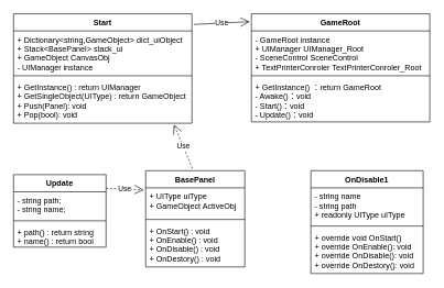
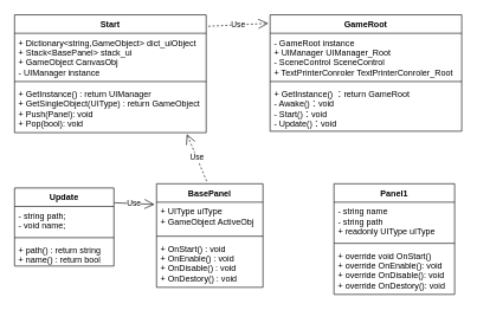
- <mxCell id="15" value="Use" style="endArrow=open;endSize=12;dashed=0;html=1;rounded=0;exitX=1.011;exitY=0.097;exitDx=0;exitDy=0;entryX=-0.009;entryY=0.073;entryDx=0;entryDy=0;entryPerimeter=0;exitPerimeter=0;" edge="1" parent="1" source="2" target="10"><mxGeometry width="160" relative="1" as="geometry"><mxPoint x="188.5" y="267.62" as="sourcePoint" /><mxPoint x="189.25" y="169.202" as="targetPoint" /></mxGeometry></mxCell>
+ <mxCell id="15" value="Use" style="endArrow=open;endSize=12;dashed=1;html=1;rounded=0;exitX=1.011;exitY=0.097;exitDx=0;exitDy=0;entryX=-0.009;entryY=0.073;entryDx=0;entryDy=0;entryPerimeter=0;exitPerimeter=0;" edge="1" parent="1" source="2" target="10"><mxGeometry width="160" relative="1" as="geometry"><mxPoint x="188.5" y="267.62" as="sourcePoint" /><mxPoint x="189.25" y="169.202" as="targetPoint" /></mxGeometry></mxCell>
- <mxCell id="6" value="OnDisable1" style="swimlane;fontStyle=1;align=center;verticalAlign=top;childLayout=stackLayout;horizontal=1;startSize=26;horizontalStack=0;resizeParent=1;resizeParentMax=0;resizeLast=0;collapsible=1;marginBottom=0;" vertex="1" parent="1"><mxGeometry x="470" y="258" width="170" height="156" as="geometry" /></mxCell>
+ <mxCell id="6" value="Panel1" style="swimlane;fontStyle=1;align=center;verticalAlign=top;childLayout=stackLayout;horizontal=1;startSize=26;horizontalStack=0;resizeParent=1;resizeParentMax=0;resizeLast=0;collapsible=1;marginBottom=0;" vertex="1" parent="1"><mxGeometry x="470" y="258" width="170" height="156" as="geometry" /></mxCell>
- <mxCell id="24" value="Use" style="endArrow=open;endSize=12;dashed=1;html=1;rounded=0;entryX=-0.019;entryY=0.073;entryDx=0;entryDy=0;entryPerimeter=0;exitX=1.003;exitY=0.189;exitDx=0;exitDy=0;exitPerimeter=0;" edge="1" parent="1" source="20" target="17"><mxGeometry width="160" relative="1" as="geometry"><mxPoint x="170" y="287" as="sourcePoint" /><mxPoint x="450" y="258" as="targetPoint" /></mxGeometry></mxCell>
+ <mxCell id="24" value="Use" style="endArrow=open;endSize=12;dashed=0;html=1;rounded=0;entryX=-0.019;entryY=0.073;entryDx=0;entryDy=0;entryPerimeter=0;exitX=1.003;exitY=0.189;exitDx=0;exitDy=0;exitPerimeter=0;" edge="1" parent="1" source="20" target="17"><mxGeometry width="160" relative="1" as="geometry"><mxPoint x="170" y="287" as="sourcePoint" /><mxPoint x="450" y="258" as="targetPoint" /></mxGeometry></mxCell>
- <mxCell id="21" value="- string path;&#10;- string name;" style="text;strokeColor=none;fillColor=none;align=left;verticalAlign=top;spacingLeft=4;spacingRight=4;overflow=hidden;rotatable=0;points=[[0,0.5],[1,0.5]];portConstraint=eastwest;" vertex="1" parent="20"><mxGeometry y="26" width="140" height="40" as="geometry" /></mxCell>
+ <mxCell id="21" value="- string path;&#10;- void name;" style="text;strokeColor=none;fillColor=none;align=left;verticalAlign=top;spacingLeft=4;spacingRight=4;overflow=hidden;rotatable=0;points=[[0,0.5],[1,0.5]];portConstraint=eastwest;" vertex="1" parent="20"><mxGeometry y="26" width="140" height="40" as="geometry" /></mxCell>
